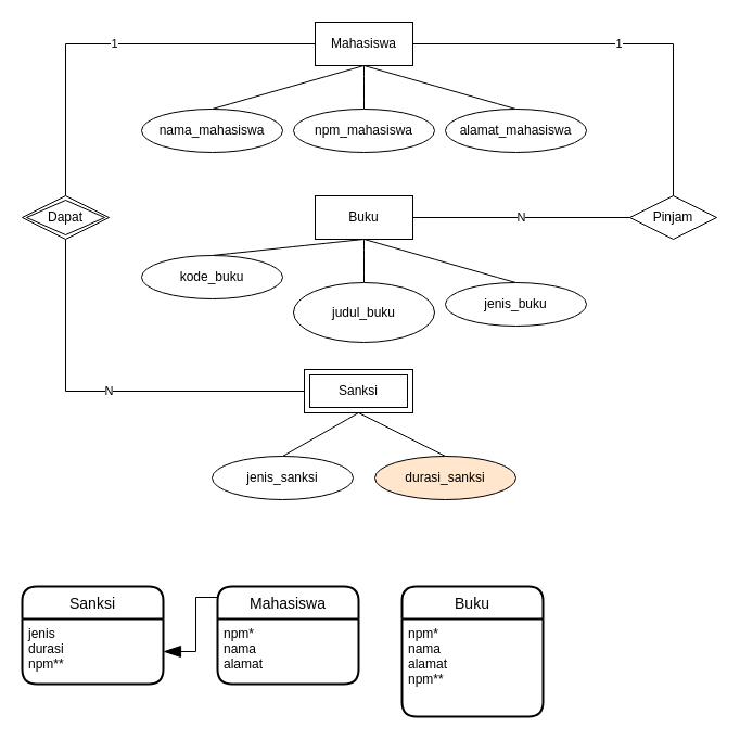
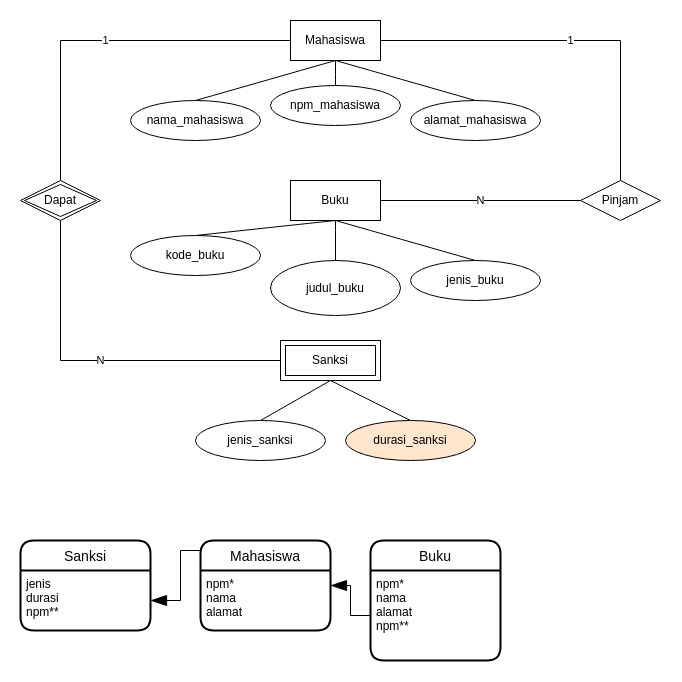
- <mxCell id="8" value="npm_mahasiswa" style="ellipse;whiteSpace=wrap;html=1;hachureGap=4;" vertex="1" parent="1"><mxGeometry x="270" y="100" width="130" height="40" as="geometry" /></mxCell>
+ <mxCell id="8" value="npm_mahasiswa" style="ellipse;whiteSpace=wrap;html=1;hachureGap=4;" vertex="1" parent="1"><mxGeometry x="270" y="85" width="130" height="40" as="geometry" /></mxCell>
+ <mxCell id="33" style="edgeStyle=orthogonalEdgeStyle;rounded=0;orthogonalLoop=1;jettySize=auto;html=1;exitX=0;exitY=0.5;exitDx=0;exitDy=0;entryX=1;entryY=0.25;entryDx=0;entryDy=0;endArrow=blockThin;endFill=1;startSize=14;endSize=14;sourcePerimeterSpacing=8;targetPerimeterSpacing=8;" edge="1" parent="1" source="32" target="28"><mxGeometry relative="1" as="geometry" /></mxCell>
